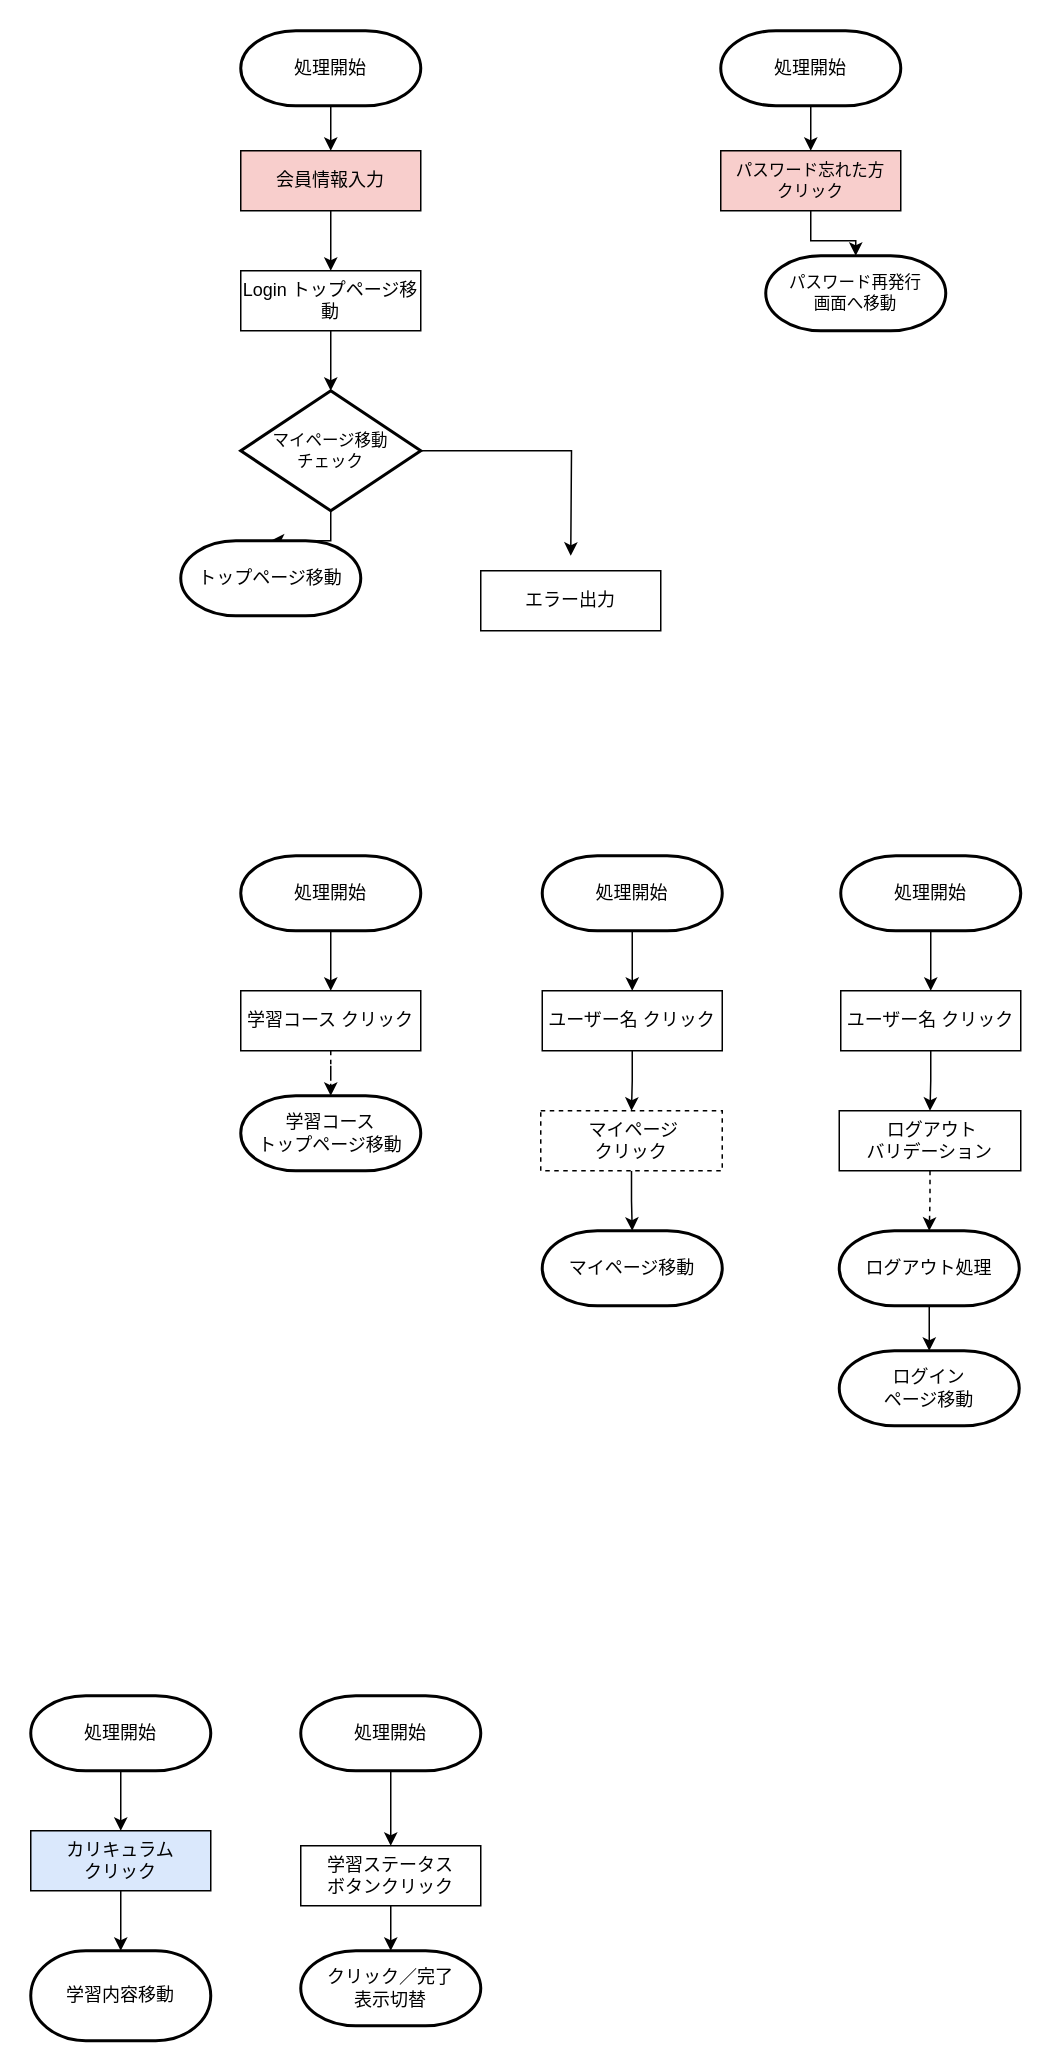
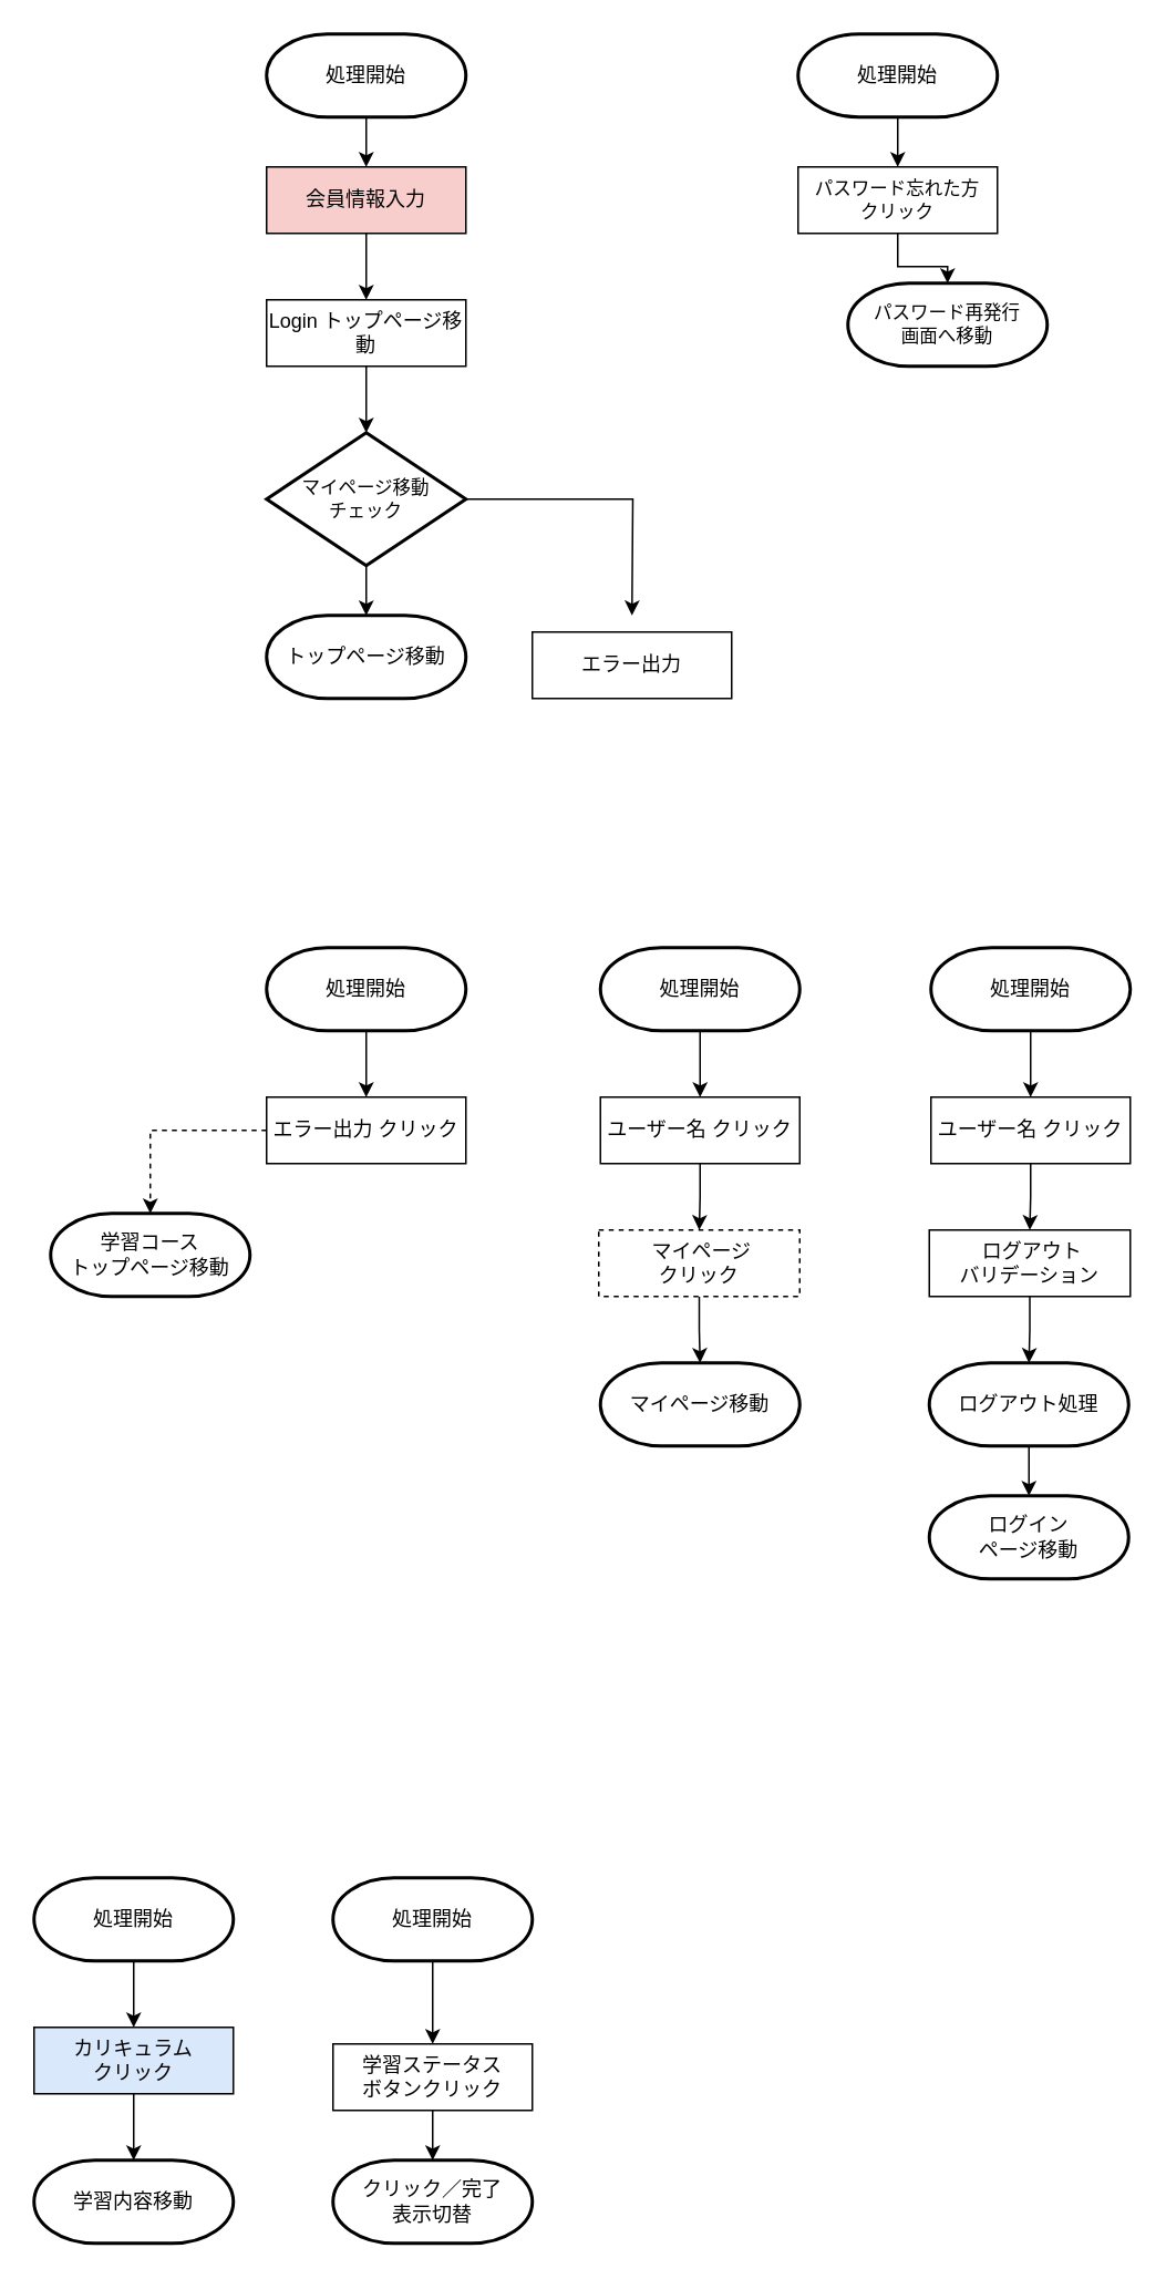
- <mxCell id="16" value="パスワード忘れた方&lt;br style=&quot;font-size: 11px;&quot;&gt;クリック" style="rounded=0;whiteSpace=wrap;html=1;fontSize=11;fillColor=#f8cecc;" parent="1" vertex="1"><mxGeometry x="480" y="100" width="120" height="40" as="geometry" /></mxCell>
+ <mxCell id="16" value="パスワード忘れた方&lt;br style=&quot;font-size: 11px;&quot;&gt;クリック" style="rounded=0;whiteSpace=wrap;html=1;fontSize=11;" parent="1" vertex="1"><mxGeometry x="480" y="100" width="120" height="40" as="geometry" /></mxCell>
- <mxCell id="11" value="トップページ移動" style="strokeWidth=2;html=1;shape=mxgraph.flowchart.terminator;whiteSpace=wrap;" parent="1" vertex="1"><mxGeometry x="120" y="360" width="120" height="50" as="geometry" /></mxCell>
+ <mxCell id="11" value="トップページ移動" style="strokeWidth=2;html=1;shape=mxgraph.flowchart.terminator;whiteSpace=wrap;" parent="1" vertex="1"><mxGeometry x="160" y="370" width="120" height="50" as="geometry" /></mxCell>
- <mxCell id="21" value="学習コース クリック" style="rounded=0;whiteSpace=wrap;html=1;" parent="1" vertex="1"><mxGeometry x="160" y="660" width="120" height="40" as="geometry" /></mxCell>
+ <mxCell id="21" value="エラー出力 クリック" style="rounded=0;whiteSpace=wrap;html=1;" parent="1" vertex="1"><mxGeometry x="160" y="660" width="120" height="40" as="geometry" /></mxCell>
- <mxCell id="22" value="学習コース&lt;br&gt;トップページ移動" style="strokeWidth=2;html=1;shape=mxgraph.flowchart.terminator;whiteSpace=wrap;" parent="1" vertex="1"><mxGeometry x="160" y="730" width="120" height="50" as="geometry" /></mxCell>
+ <mxCell id="22" value="学習コース&lt;br&gt;トップページ移動" style="strokeWidth=2;html=1;shape=mxgraph.flowchart.terminator;whiteSpace=wrap;" parent="1" vertex="1"><mxGeometry x="30" y="730" width="120" height="50" as="geometry" /></mxCell>
- <mxCell id="34" value="" style="edgeStyle=orthogonalEdgeStyle;rounded=0;orthogonalLoop=1;jettySize=auto;html=1;dashed=1;" parent="1" source="35" target="37" edge="1"><mxGeometry relative="1" as="geometry" /></mxCell>
+ <mxCell id="34" value="" style="edgeStyle=orthogonalEdgeStyle;rounded=0;orthogonalLoop=1;jettySize=auto;html=1;" parent="1" source="35" target="37" edge="1"><mxGeometry relative="1" as="geometry" /></mxCell>
- <mxCell id="43" value="学習内容移動" style="strokeWidth=2;html=1;shape=mxgraph.flowchart.terminator;whiteSpace=wrap;" vertex="1" parent="1"><mxGeometry x="20" y="1300" width="120" height="60" as="geometry" /></mxCell>
+ <mxCell id="43" value="学習内容移動" style="strokeWidth=2;html=1;shape=mxgraph.flowchart.terminator;whiteSpace=wrap;" vertex="1" parent="1"><mxGeometry x="20" y="1300" width="120" height="50" as="geometry" /></mxCell>
